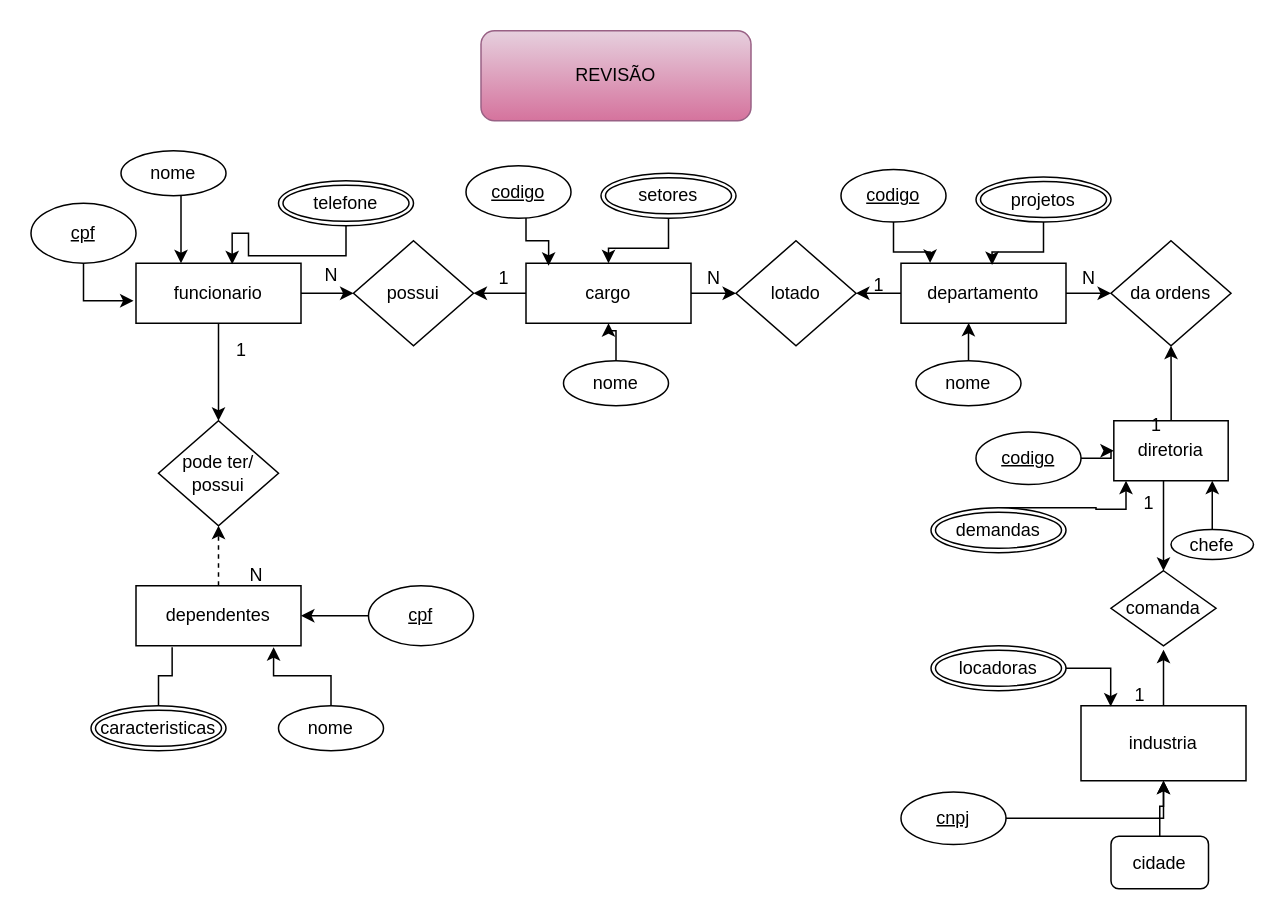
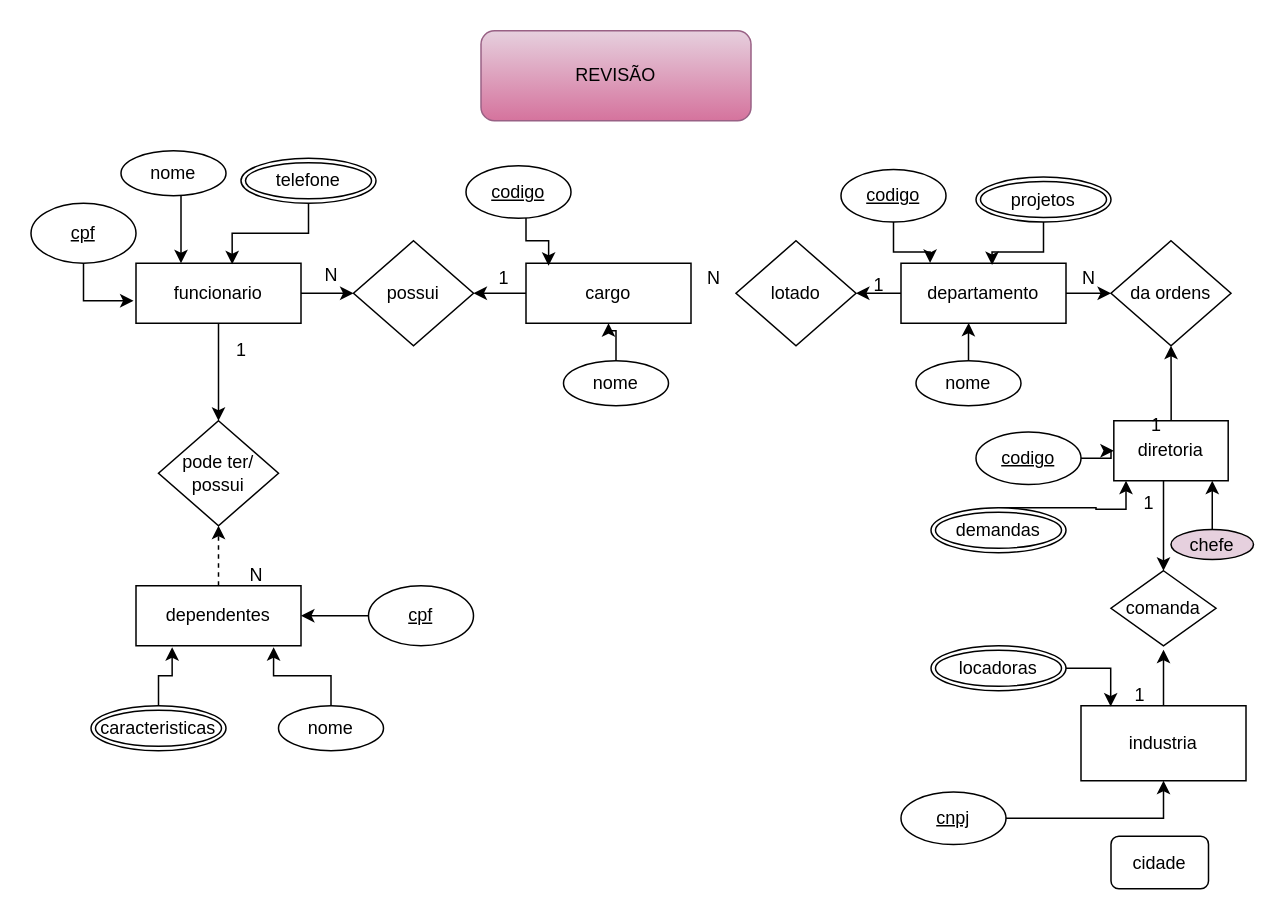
- <mxCell id="30" value="setores" style="ellipse;shape=doubleEllipse;margin=3;whiteSpace=wrap;html=1;align=center;" parent="1" vertex="1"><mxGeometry x="400" y="115" width="90" height="30" as="geometry" /></mxCell>
- <mxCell id="18" value="telefone" style="ellipse;shape=doubleEllipse;margin=3;whiteSpace=wrap;html=1;align=center;" parent="1" vertex="1"><mxGeometry x="185" y="120" width="90" height="30" as="geometry" /></mxCell>
+ <mxCell id="18" value="telefone" style="ellipse;shape=doubleEllipse;margin=3;whiteSpace=wrap;html=1;align=center;" parent="1" vertex="1"><mxGeometry x="160" y="105" width="90" height="30" as="geometry" /></mxCell>
- <mxCell id="29" style="edgeStyle=orthogonalEdgeStyle;rounded=0;orthogonalLoop=1;jettySize=auto;html=1;entryX=0.5;entryY=0;entryDx=0;entryDy=0;" parent="1" source="30" target="25" edge="1"><mxGeometry relative="1" as="geometry" /></mxCell>
- <mxCell id="23" value="" style="edgeStyle=orthogonalEdgeStyle;rounded=0;orthogonalLoop=1;jettySize=auto;html=1;" parent="1" source="25" target="13" edge="1"><mxGeometry relative="1" as="geometry" /></mxCell>
- <mxCell id="44" value="chefe" style="ellipse;whiteSpace=wrap;html=1;align=center;" parent="1" vertex="1"><mxGeometry x="780" y="352.5" width="55" height="20" as="geometry" /></mxCell>
+ <mxCell id="44" value="chefe" style="ellipse;whiteSpace=wrap;html=1;align=center;fillColor=#e6d0de;" parent="1" vertex="1"><mxGeometry x="780" y="352.5" width="55" height="20" as="geometry" /></mxCell>
- <mxCell id="50" style="edgeStyle=orthogonalEdgeStyle;rounded=0;orthogonalLoop=1;jettySize=auto;html=1;entryX=0.219;entryY=1.024;entryDx=0;entryDy=0;entryPerimeter=0;endArrow=none;" edge="1" parent="1" source="48" target="21"><mxGeometry relative="1" as="geometry" /></mxCell>
+ <mxCell id="50" style="edgeStyle=orthogonalEdgeStyle;rounded=0;orthogonalLoop=1;jettySize=auto;html=1;entryX=0.219;entryY=1.024;entryDx=0;entryDy=0;entryPerimeter=0;" edge="1" parent="1" source="48" target="21"><mxGeometry relative="1" as="geometry" /></mxCell>
- <mxCell id="65" value="" style="edgeStyle=orthogonalEdgeStyle;rounded=0;orthogonalLoop=1;jettySize=auto;html=1;" edge="1" parent="1" source="66" target="60"><mxGeometry relative="1" as="geometry" /></mxCell>
